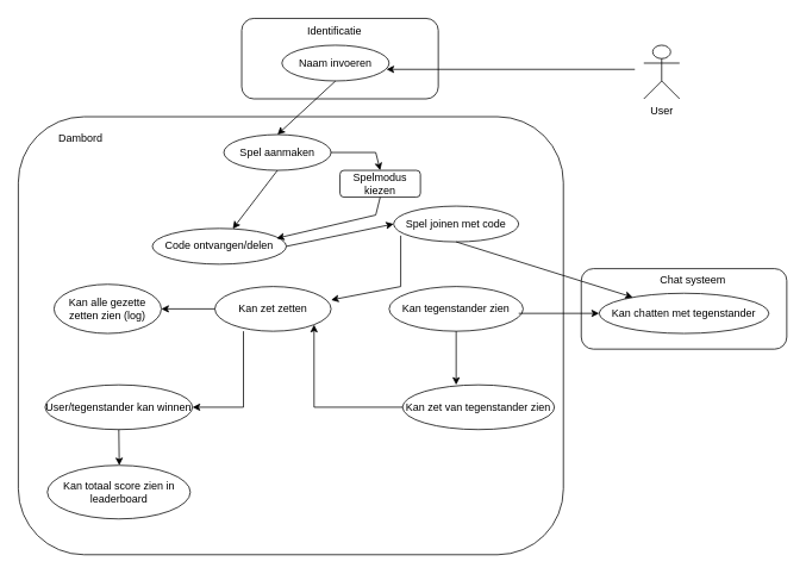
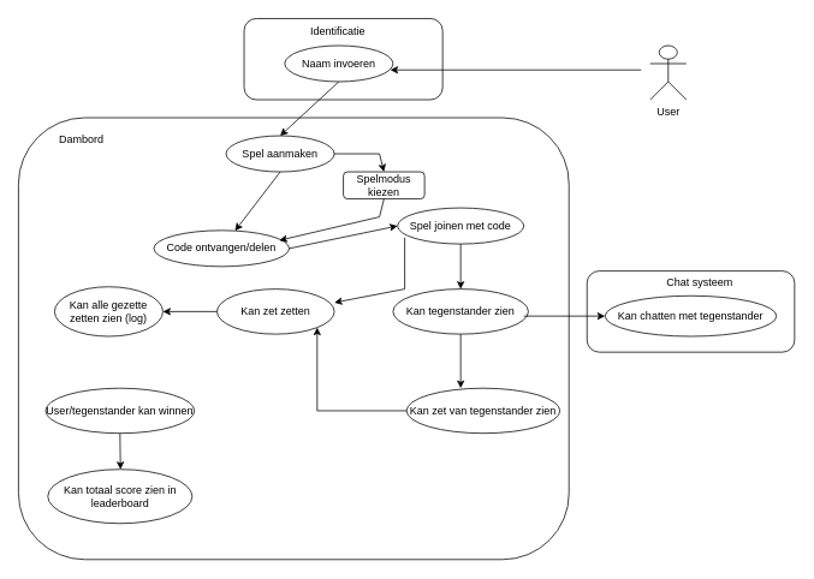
- <mxCell id="14" value="" style="endArrow=classic;html=1;rounded=0;exitX=0.5;exitY=1;exitDx=0;exitDy=0;" parent="1" source="8" target="22" edge="1"><mxGeometry width="50" height="50" relative="1" as="geometry"><mxPoint x="410" y="410" as="sourcePoint" /><mxPoint x="460" y="360" as="targetPoint" /></mxGeometry></mxCell>
+ <mxCell id="14" value="" style="endArrow=classic;html=1;rounded=0;exitX=0.5;exitY=1;exitDx=0;exitDy=0;entryX=0.5;entryY=0;entryDx=0;entryDy=0;" parent="1" source="8" target="13" edge="1"><mxGeometry width="50" height="50" relative="1" as="geometry"><mxPoint x="410" y="410" as="sourcePoint" /><mxPoint x="460" y="360" as="targetPoint" /></mxGeometry></mxCell>
- <mxCell id="23" value="" style="endArrow=classic;html=1;rounded=0;exitX=0.246;exitY=1;exitDx=0;exitDy=0;exitPerimeter=0;entryX=1;entryY=0.5;entryDx=0;entryDy=0;" parent="1" source="15" target="20" edge="1"><mxGeometry width="50" height="50" relative="1" as="geometry"><mxPoint x="410" y="440" as="sourcePoint" /><mxPoint x="460" y="390" as="targetPoint" /><Array as="points"><mxPoint x="272" y="455" /></Array></mxGeometry></mxCell>
